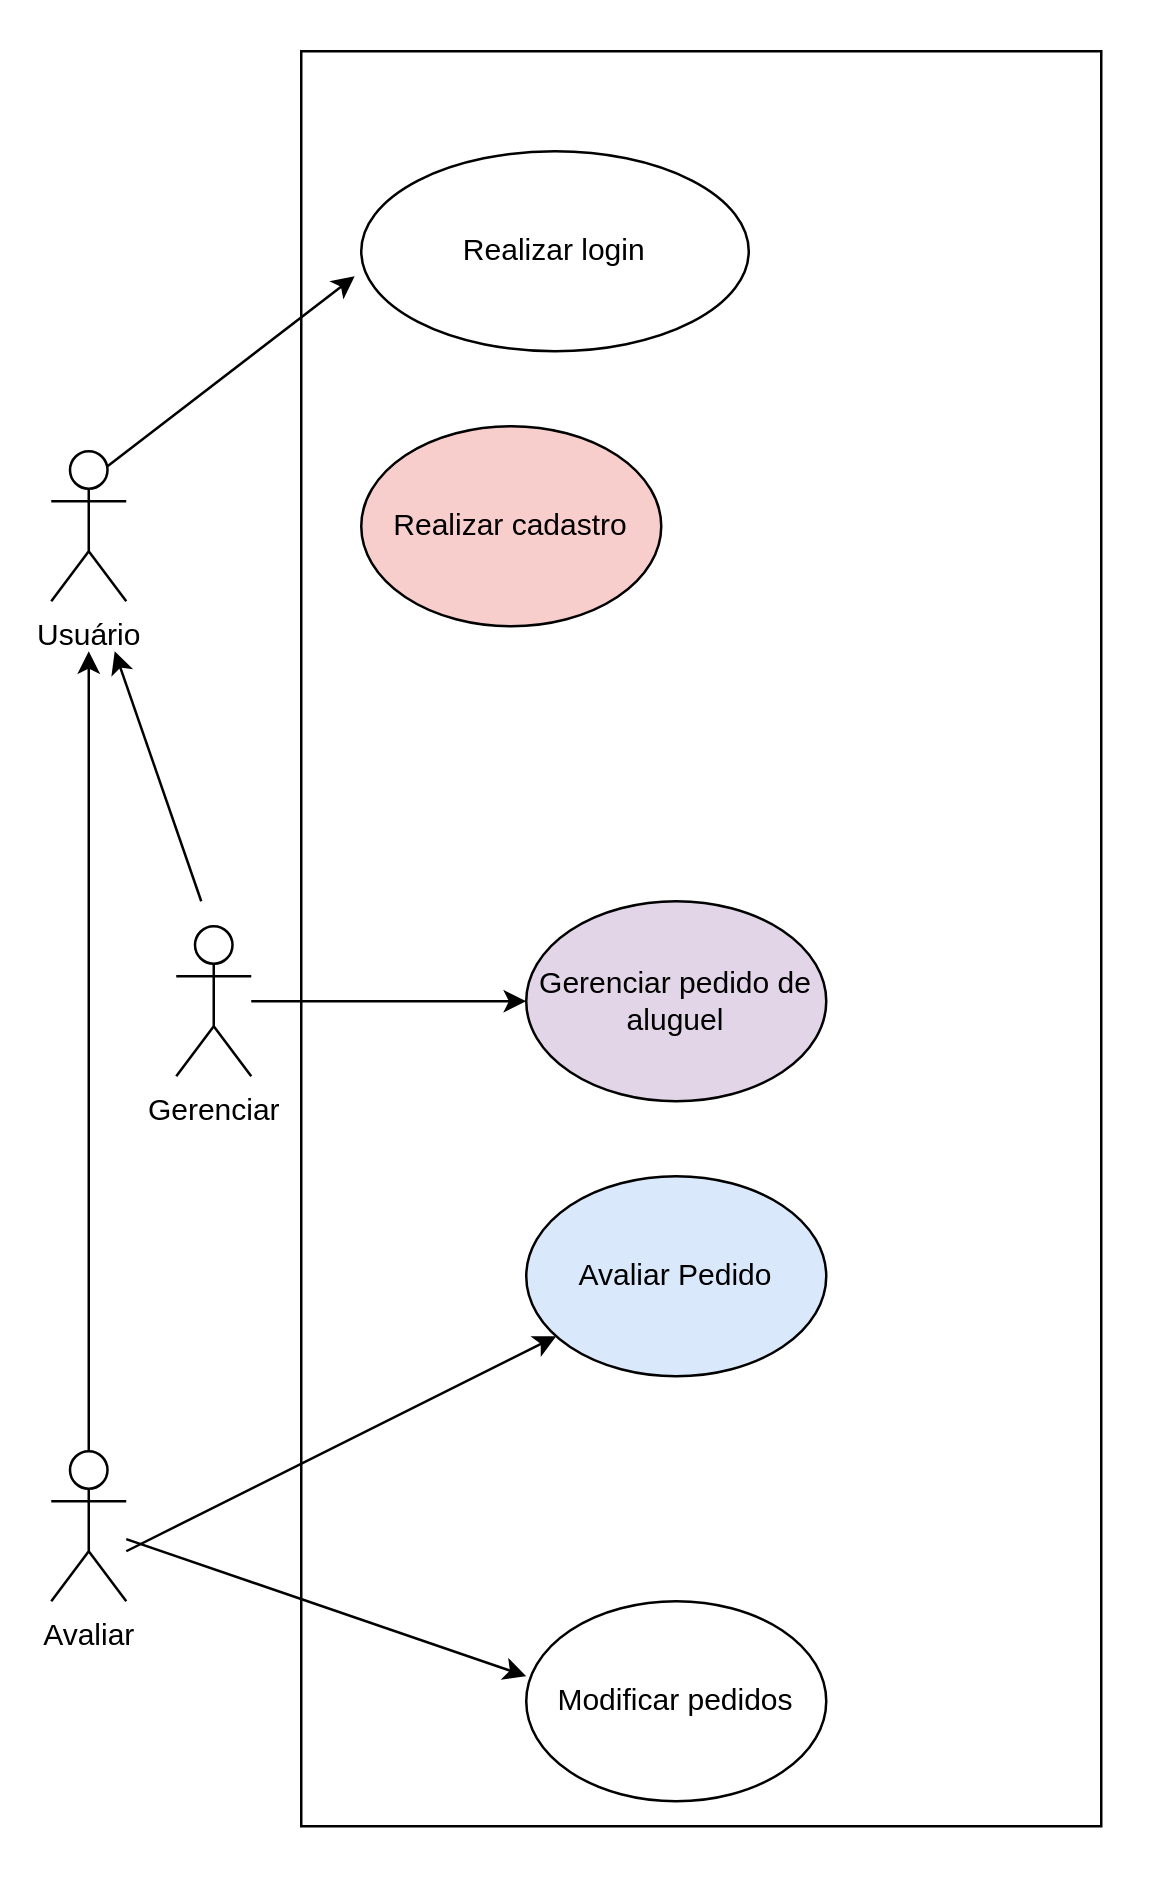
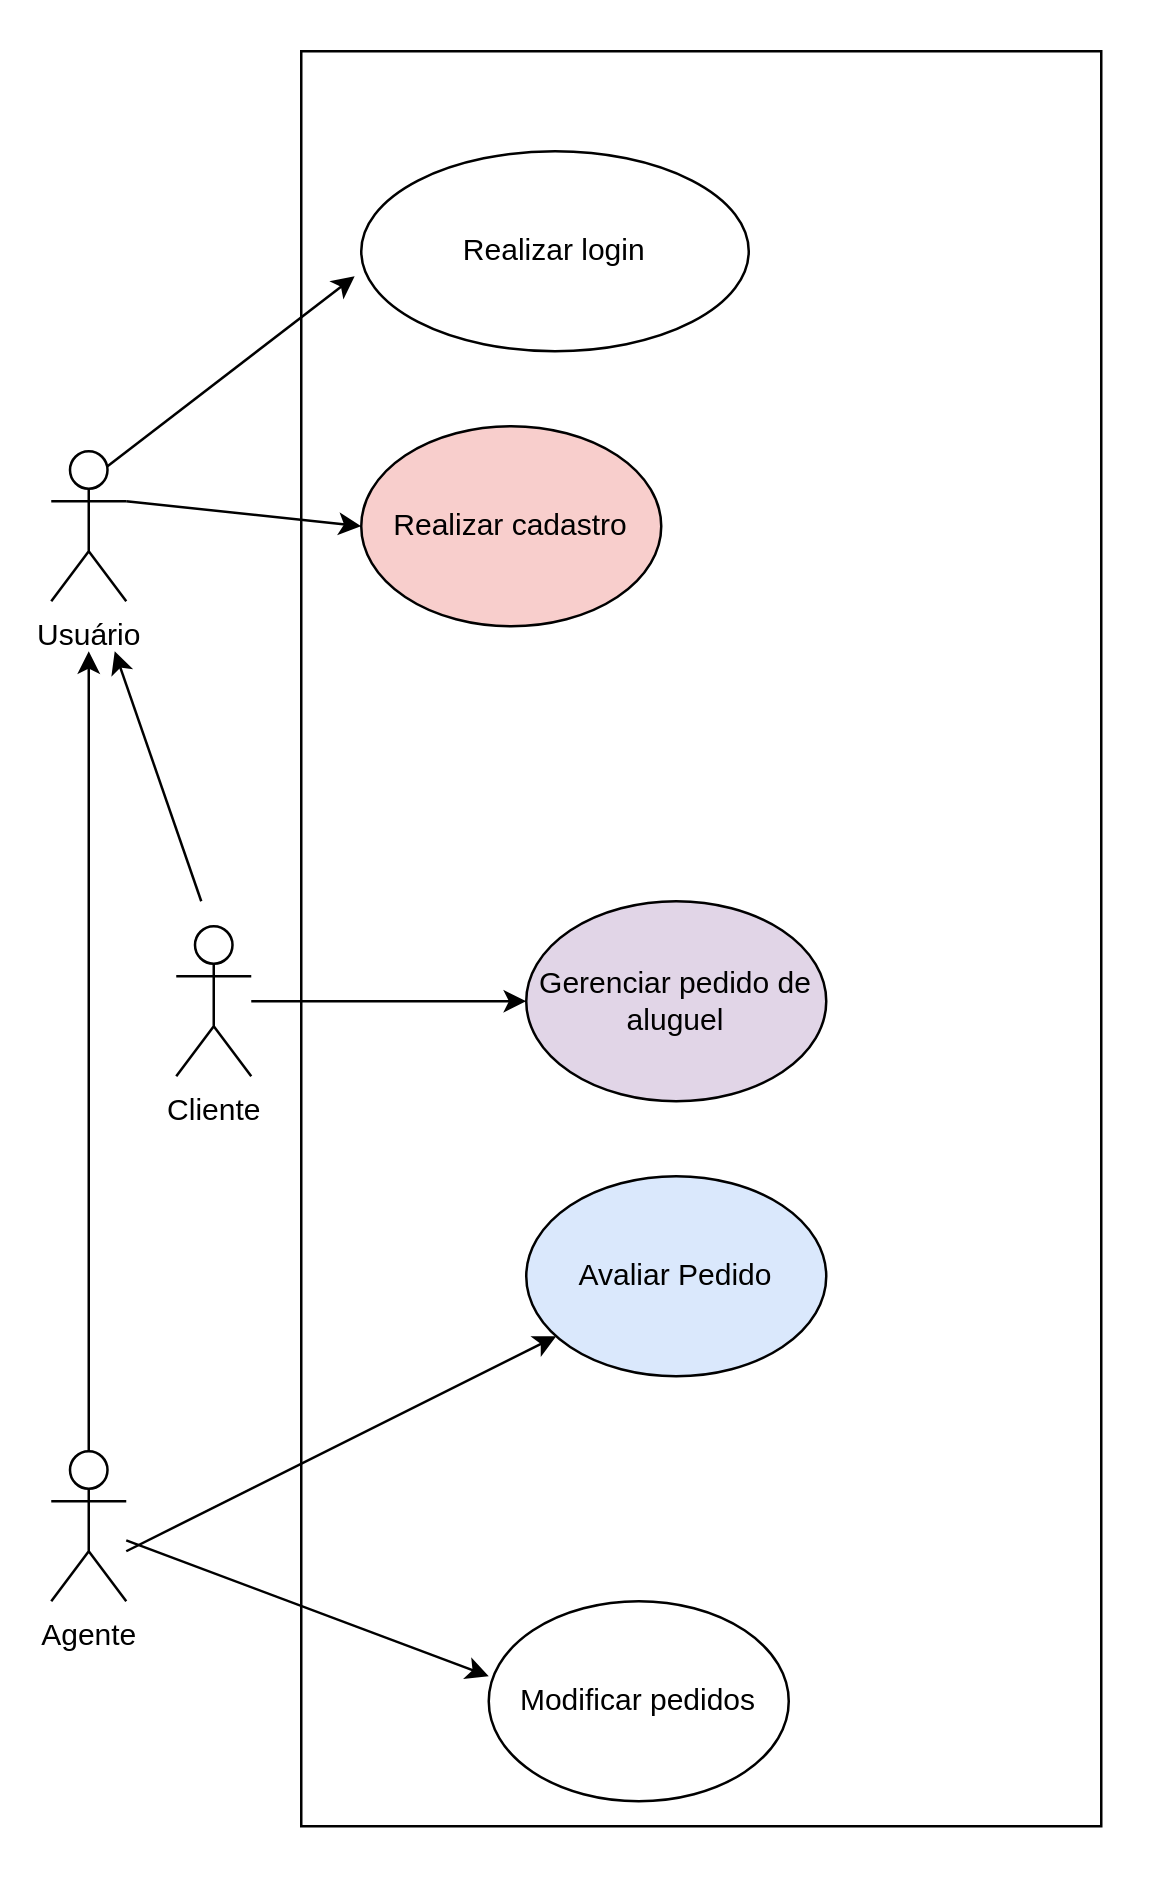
+ <mxCell id="16" value="" style="endArrow=classic;html=1;rounded=0;exitX=1;exitY=0.333;exitDx=0;exitDy=0;exitPerimeter=0;entryX=0;entryY=0.5;entryDx=0;entryDy=0;" edge="1" parent="1" source="12" target="14"><mxGeometry width="50" height="50" relative="1" as="geometry"><mxPoint x="240" y="260" as="sourcePoint" /><mxPoint x="290" y="210" as="targetPoint" /></mxGeometry></mxCell>
- <mxCell id="2" value="Gerenciar" style="shape=umlActor;verticalLabelPosition=bottom;verticalAlign=top;html=1;outlineConnect=0;" vertex="1" parent="1"><mxGeometry x="70" y="370" width="30" height="60" as="geometry" /></mxCell>
+ <mxCell id="2" value="Cliente" style="shape=umlActor;verticalLabelPosition=bottom;verticalAlign=top;html=1;outlineConnect=0;" vertex="1" parent="1"><mxGeometry x="70" y="370" width="30" height="60" as="geometry" /></mxCell>
- <mxCell id="4" value="Avaliar&lt;br&gt;" style="shape=umlActor;verticalLabelPosition=bottom;verticalAlign=top;html=1;outlineConnect=0;" vertex="1" parent="1"><mxGeometry x="20" y="580" width="30" height="60" as="geometry" /></mxCell>
+ <mxCell id="4" value="Agente&lt;br&gt;" style="shape=umlActor;verticalLabelPosition=bottom;verticalAlign=top;html=1;outlineConnect=0;" vertex="1" parent="1"><mxGeometry x="20" y="580" width="30" height="60" as="geometry" /></mxCell>
- <mxCell id="7" value="Modificar pedidos&lt;br&gt;" style="ellipse;whiteSpace=wrap;html=1;" vertex="1" parent="1"><mxGeometry x="210" y="640" width="120" height="80" as="geometry" /></mxCell>
+ <mxCell id="7" value="Modificar pedidos&lt;br&gt;" style="ellipse;whiteSpace=wrap;html=1;" vertex="1" parent="1"><mxGeometry x="195" y="640" width="120" height="80" as="geometry" /></mxCell>
